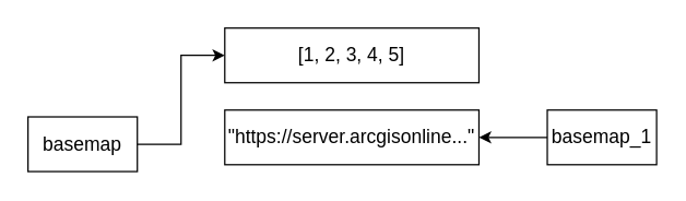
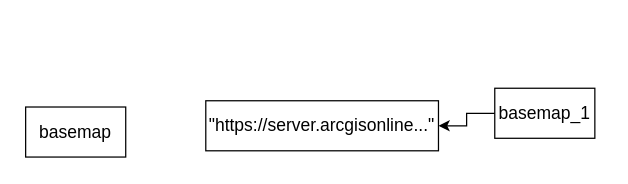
- <mxCell id="7" value="&lt;font style=&quot;font-size: 14px&quot;&gt;[1, 2, 3, 4, 5]&lt;/font&gt;" style="text;html=1;align=center;verticalAlign=middle;whiteSpace=wrap;rounded=0;strokeColor=default;" vertex="1" parent="1"><mxGeometry x="164" y="20" width="186" height="40" as="geometry" /></mxCell>
- <mxCell id="2" style="edgeStyle=orthogonalEdgeStyle;rounded=0;orthogonalLoop=1;jettySize=auto;html=1;entryX=0;entryY=0.5;entryDx=0;entryDy=0;" edge="1" parent="1" source="3" target="7"><mxGeometry relative="1" as="geometry" /></mxCell>
- <mxCell id="6" value="&lt;font style=&quot;font-size: 14px&quot;&gt;basemap_1&lt;/font&gt;" style="text;html=1;strokeColor=default;fillColor=none;align=center;verticalAlign=middle;whiteSpace=wrap;rounded=0;" vertex="1" parent="1"><mxGeometry x="400" y="80" width="80" height="40" as="geometry" /></mxCell>
+ <mxCell id="6" value="&lt;font style=&quot;font-size: 14px&quot;&gt;basemap_1&lt;/font&gt;" style="text;html=1;strokeColor=default;fillColor=none;align=center;verticalAlign=middle;whiteSpace=wrap;rounded=0;" vertex="1" parent="1"><mxGeometry x="395" y="70" width="80" height="40" as="geometry" /></mxCell>
